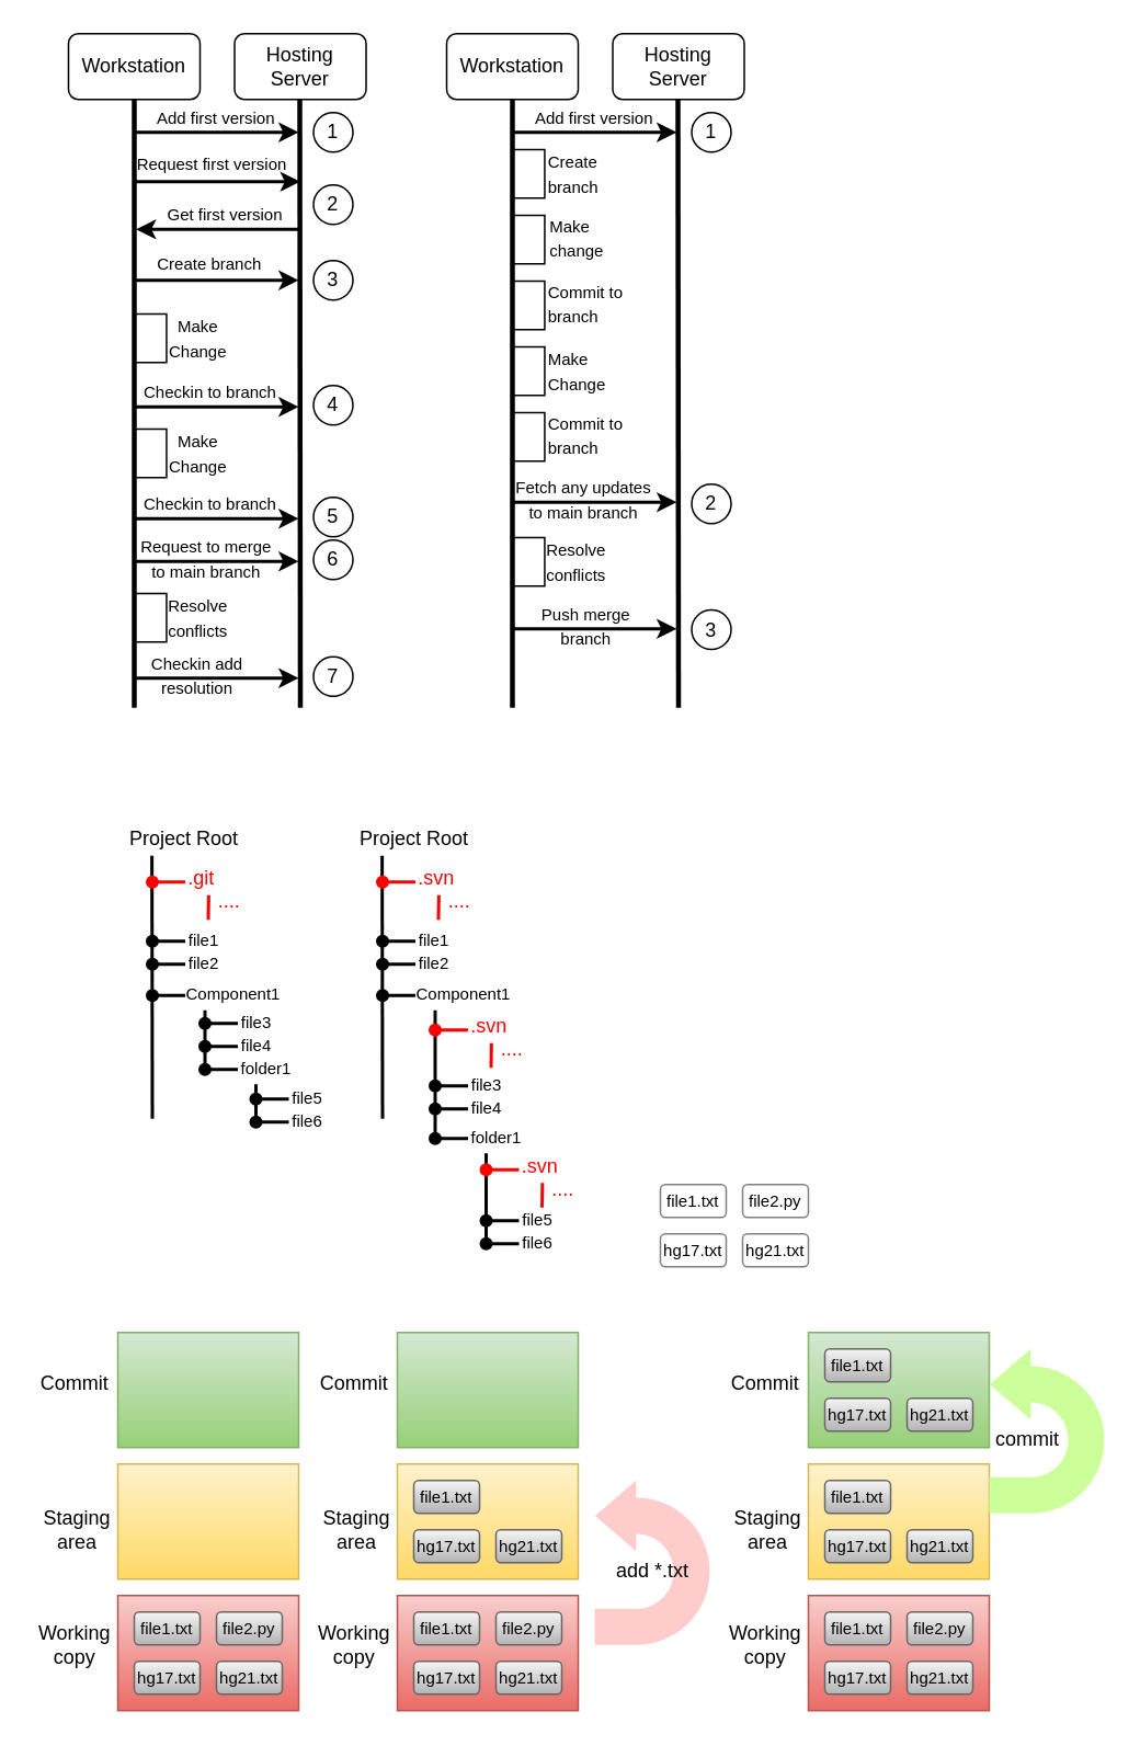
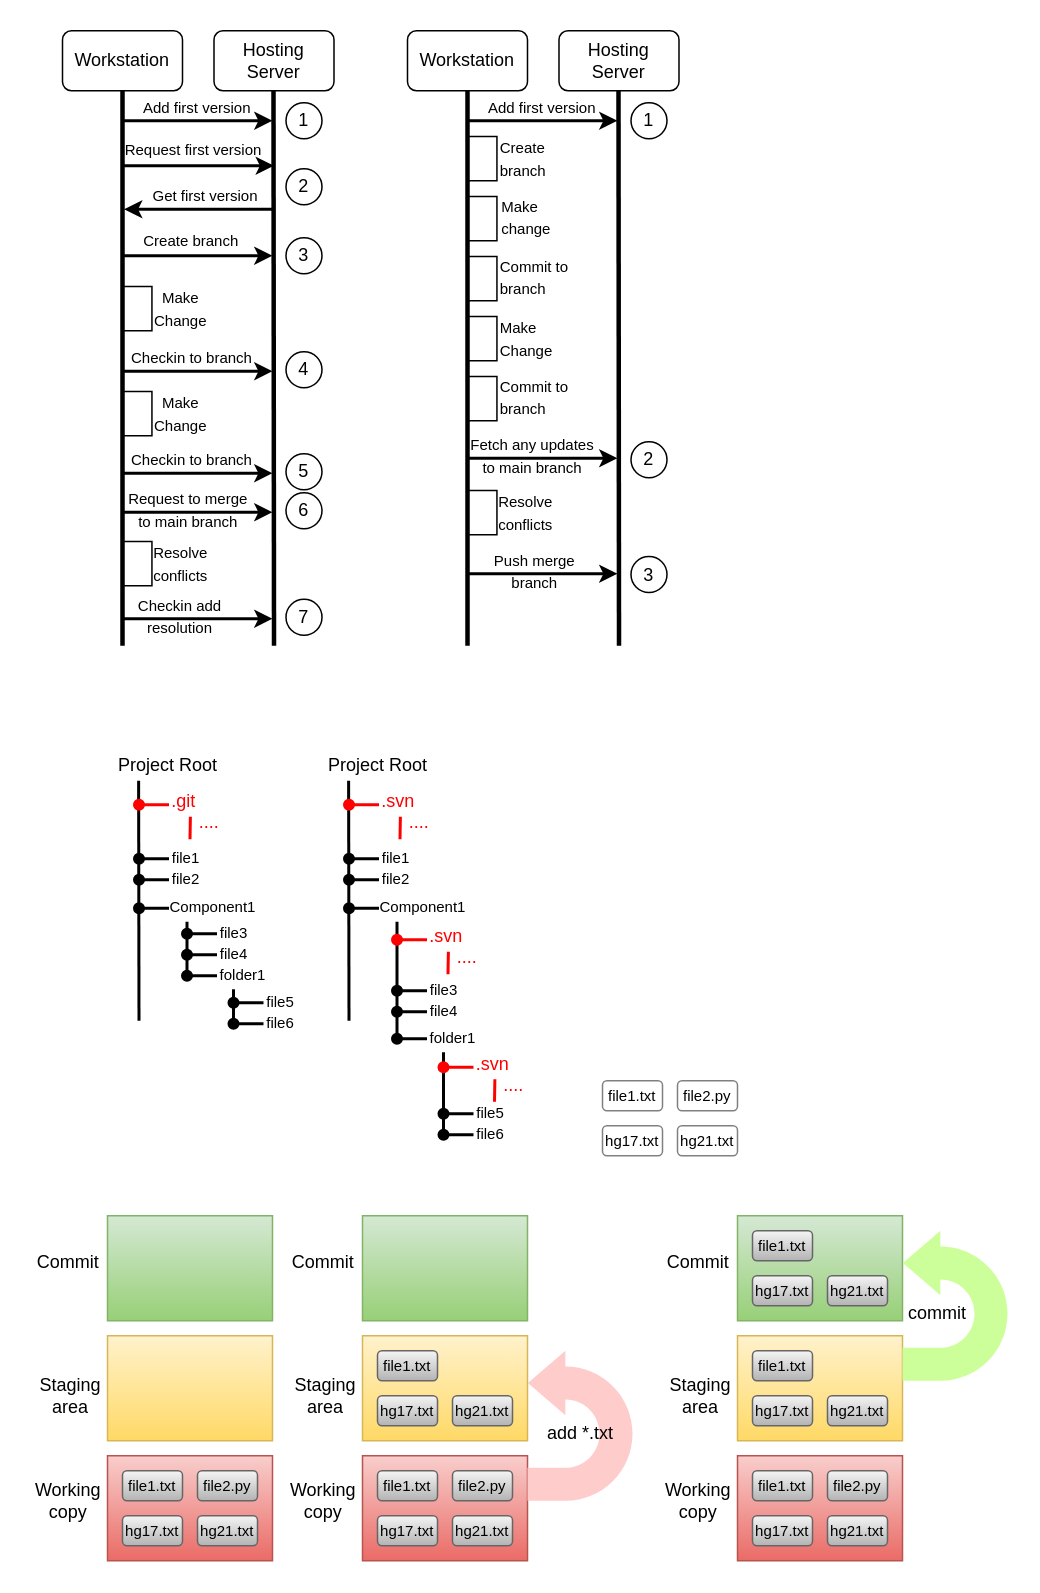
- <mxCell id="148" value="add *.txt" style="html=1;shadow=0;dashed=0;align=center;verticalAlign=middle;shape=mxgraph.arrows2.uTurnArrow;dy=11;arrowHead=43;dx2=25;strokeColor=none;flipV=0;flipH=1;spacingLeft=0;spacingRight=0;spacingBottom=0;spacingTop=10;fillColor=#ffcccc;" parent="1" vertex="1"><mxGeometry x="361" y="900" width="70" height="100" as="geometry" /></mxCell>
+ <mxCell id="148" value="add *.txt" style="html=1;shadow=0;dashed=0;align=center;verticalAlign=middle;shape=mxgraph.arrows2.uTurnArrow;dy=11;arrowHead=43;dx2=25;strokeColor=none;flipV=0;flipH=1;spacingLeft=0;spacingRight=0;spacingBottom=0;spacingTop=10;fillColor=#ffcccc;" parent="1" vertex="1"><mxGeometry x="351" y="900" width="70" height="100" as="geometry" /></mxCell>
